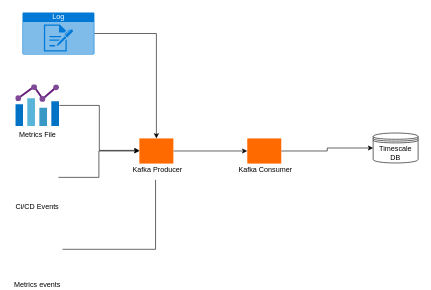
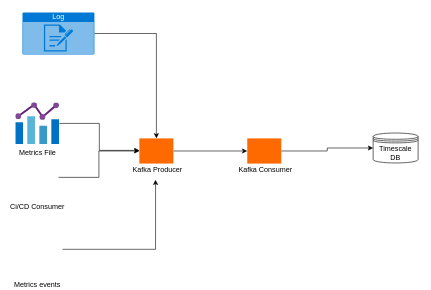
- <mxCell id="4" value="Metrics File" style="image;sketch=0;aspect=fixed;html=1;points=[];align=center;fontSize=12;image=img/lib/mscae/Chart.svg;" vertex="1" parent="1"><mxGeometry x="25.54" y="140" width="72.92" height="70" as="geometry" /></mxCell>
+ <mxCell id="4" value="Metrics File" style="image;sketch=0;aspect=fixed;html=1;points=[];align=center;fontSize=12;image=img/lib/mscae/Chart.svg;" vertex="1" parent="1"><mxGeometry x="25.54" y="170" width="72.92" height="70" as="geometry" /></mxCell>
- <mxCell id="16" style="edgeStyle=orthogonalEdgeStyle;rounded=0;orthogonalLoop=1;jettySize=auto;html=1;exitX=1;exitY=0.5;exitDx=0;exitDy=0;entryX=0.473;entryY=1.033;entryDx=0;entryDy=0;entryPerimeter=0;endArrow=none;" edge="1" parent="1" source="6" target="11"><mxGeometry relative="1" as="geometry" /></mxCell>
+ <mxCell id="16" style="edgeStyle=orthogonalEdgeStyle;rounded=0;orthogonalLoop=1;jettySize=auto;html=1;exitX=1;exitY=0.5;exitDx=0;exitDy=0;entryX=0.473;entryY=1.033;entryDx=0;entryDy=0;entryPerimeter=0;" edge="1" parent="1" source="6" target="11"><mxGeometry relative="1" as="geometry" /></mxCell>
- <mxCell id="5" value="Ci/CD Events" style="shape=image;verticalLabelPosition=bottom;labelBackgroundColor=default;verticalAlign=top;aspect=fixed;imageAspect=0;image=https://e7.pngegg.com/pngimages/302/885/png-clipart-ci-cd-continuous-integration-continuous-delivery-computer-software-software-testing-automation-testing-blue-text-thumbnail.png;" vertex="1" parent="1"><mxGeometry x="27" y="260" width="70" height="70" as="geometry" /></mxCell>
+ <mxCell id="5" value="Ci/CD Consumer" style="shape=image;verticalLabelPosition=bottom;labelBackgroundColor=default;verticalAlign=top;aspect=fixed;imageAspect=0;image=https://e7.pngegg.com/pngimages/302/885/png-clipart-ci-cd-continuous-integration-continuous-delivery-computer-software-software-testing-automation-testing-blue-text-thumbnail.png;" vertex="1" parent="1"><mxGeometry x="27" y="260" width="70" height="70" as="geometry" /></mxCell>
